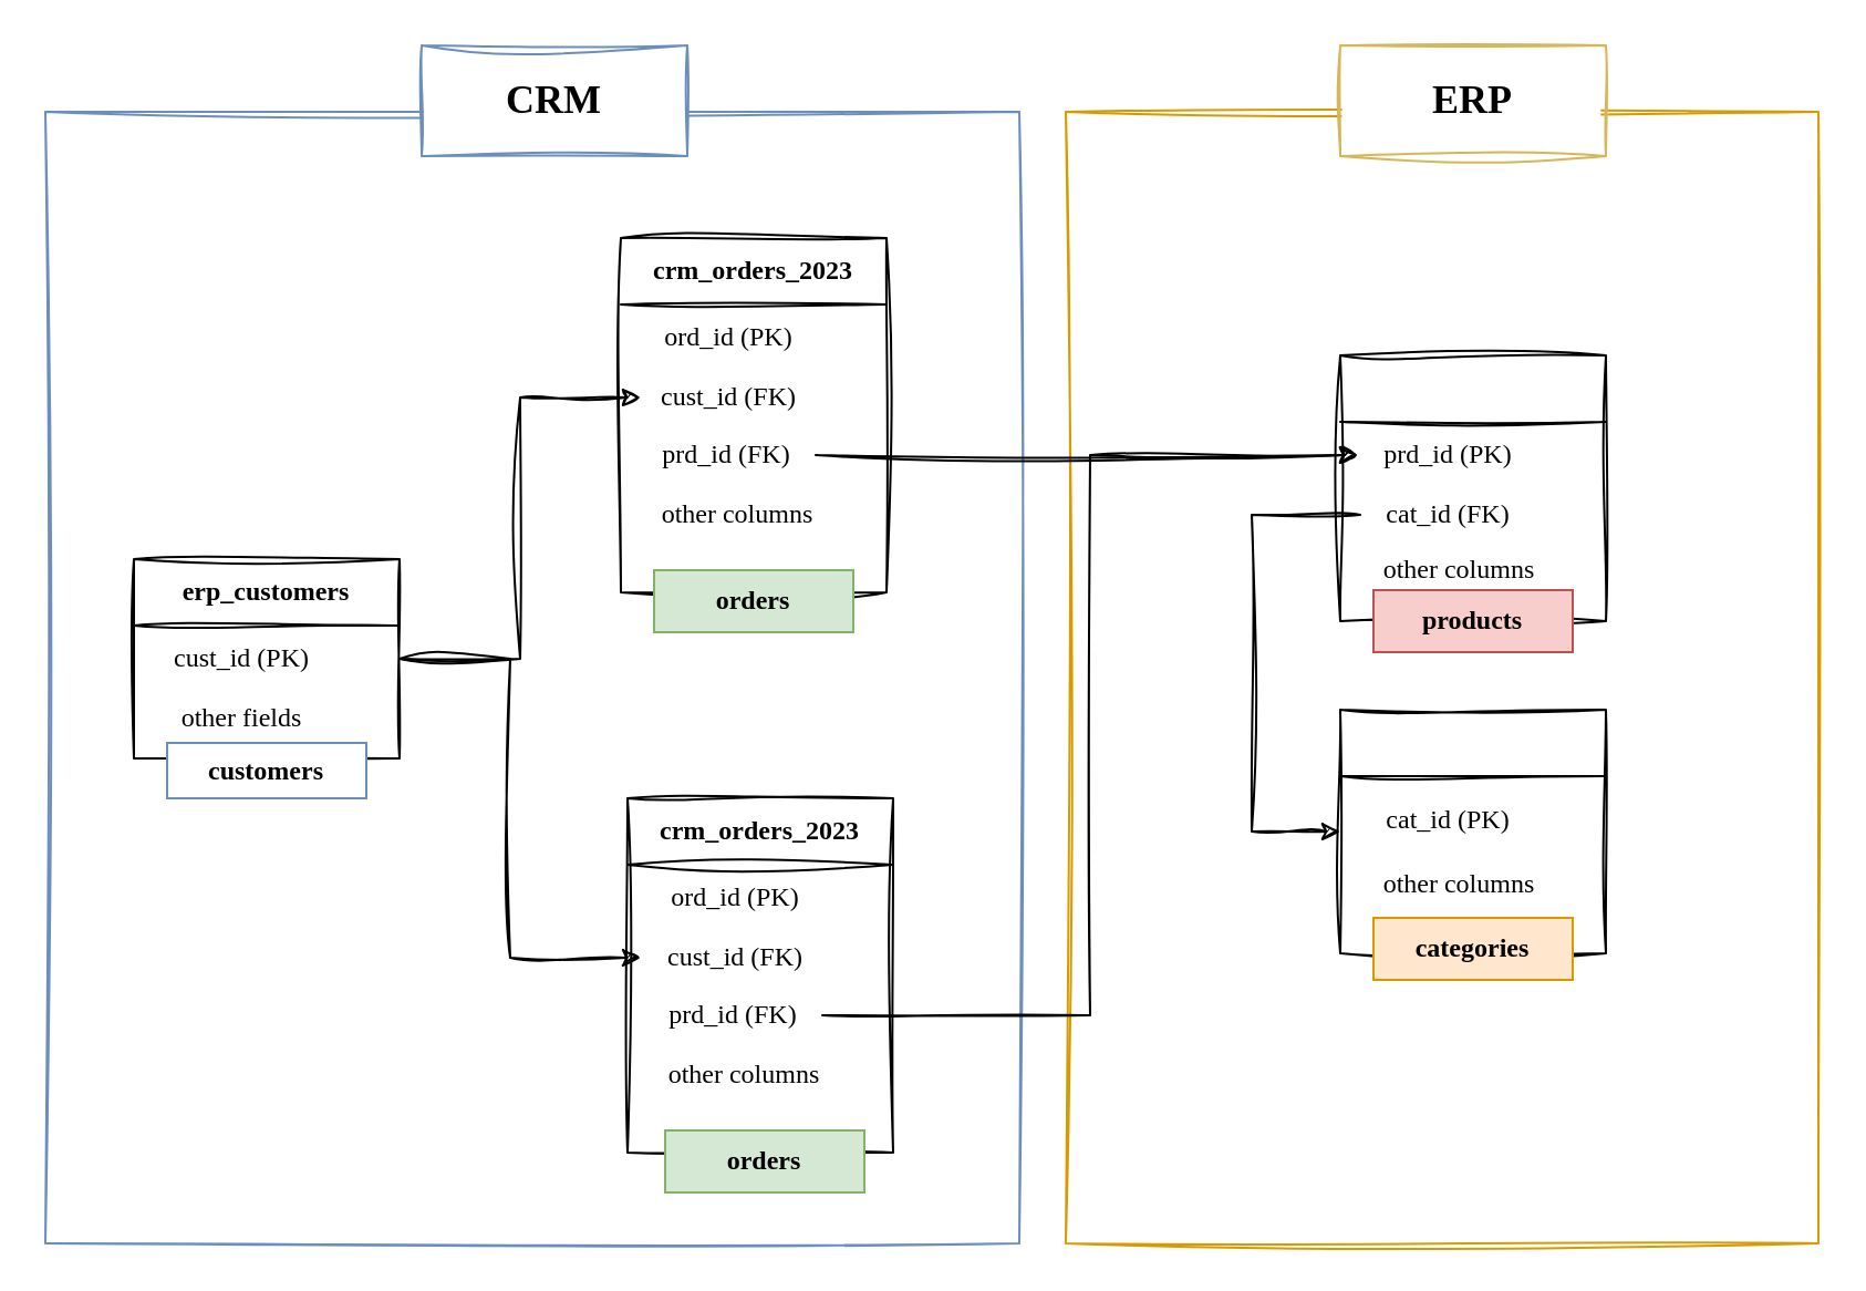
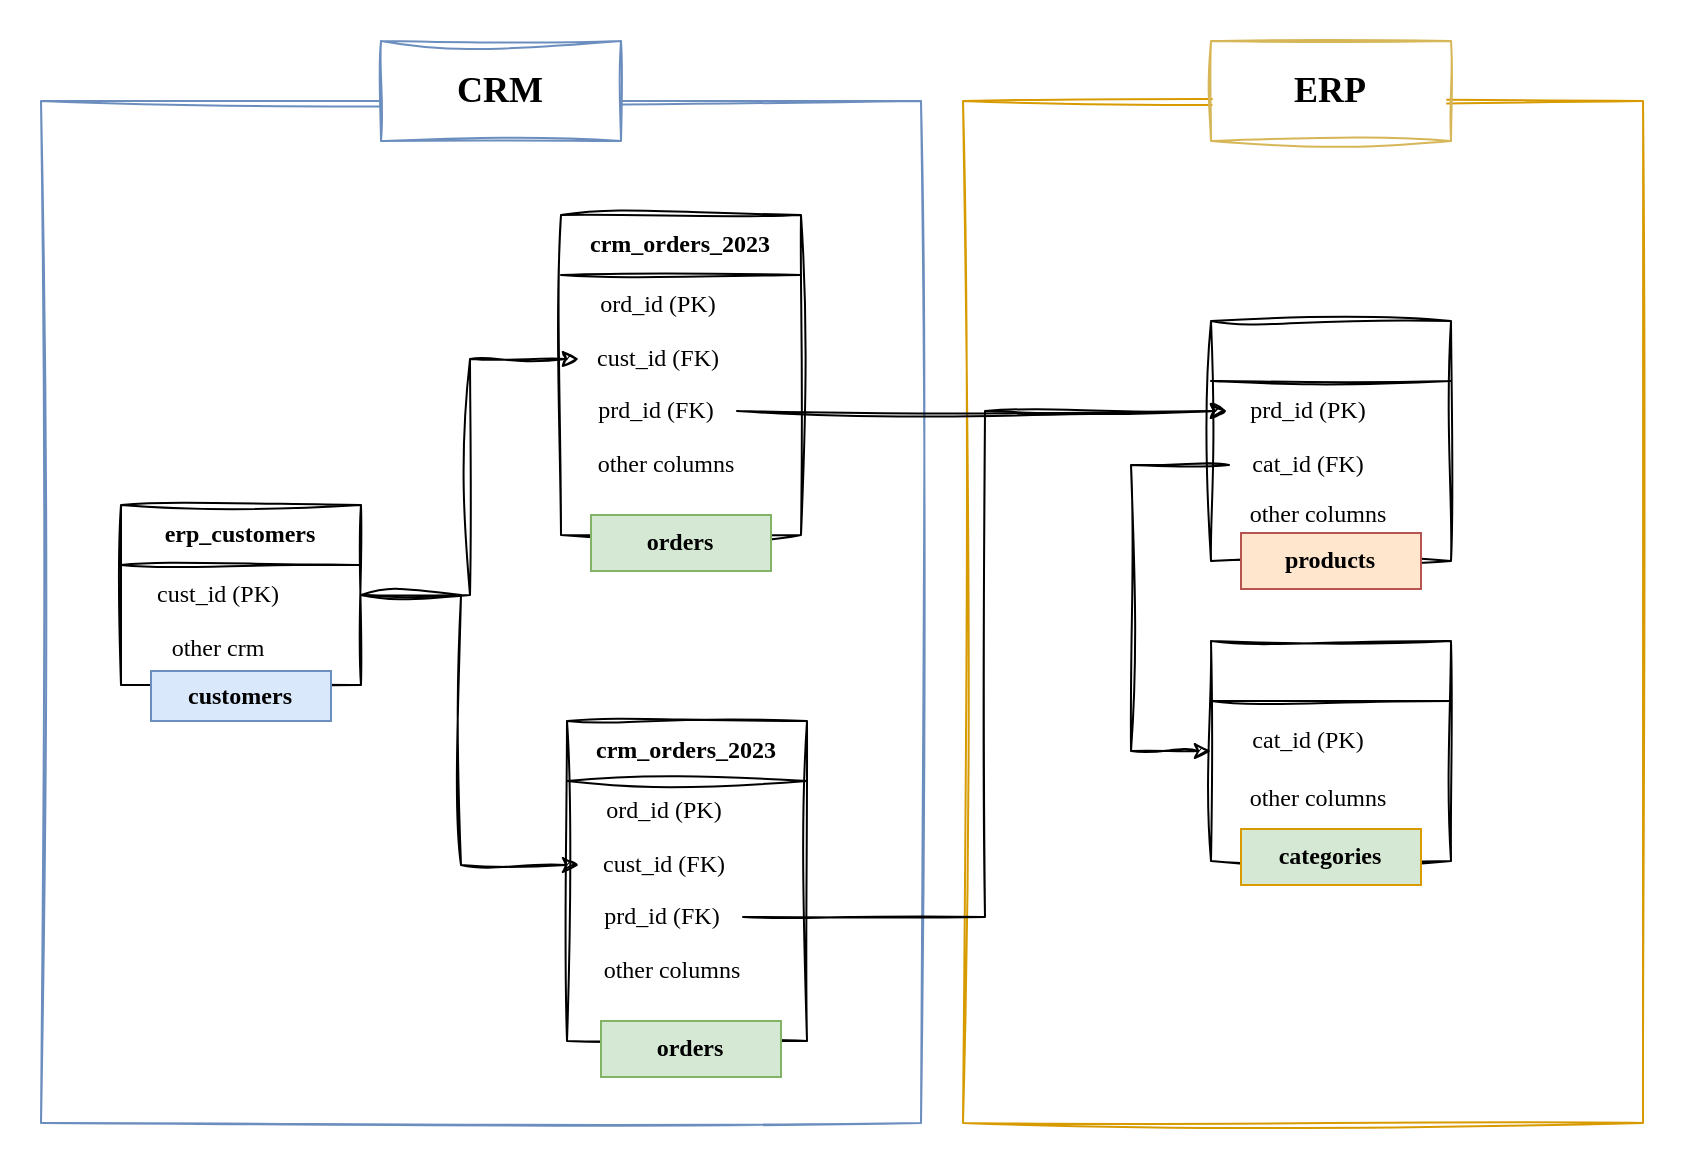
- <mxCell id="27" value="&lt;font face=&quot;Comic Sans MS&quot;&gt;&lt;b&gt;products&lt;/b&gt;&lt;/font&gt;" style="rounded=0;whiteSpace=wrap;html=1;fillColor=#f8cecc;strokeColor=#b85450;" parent="1" vertex="1"><mxGeometry x="620" y="266" width="90" height="28" as="geometry" /></mxCell>
+ <mxCell id="27" value="&lt;font face=&quot;Comic Sans MS&quot;&gt;&lt;b&gt;products&lt;/b&gt;&lt;/font&gt;" style="rounded=0;whiteSpace=wrap;html=1;fillColor=#ffe6cc;strokeColor=#b85450;" parent="1" vertex="1"><mxGeometry x="620" y="266" width="90" height="28" as="geometry" /></mxCell>
- <mxCell id="8" value="&lt;font face=&quot;Comic Sans MS&quot;&gt;other fields&lt;/font&gt;" style="text;html=1;align=center;verticalAlign=middle;whiteSpace=wrap;rounded=0;" parent="1" vertex="1"><mxGeometry x="69" y="309" width="80" height="30" as="geometry" /></mxCell>
+ <mxCell id="8" value="&lt;font face=&quot;Comic Sans MS&quot;&gt;other crm&lt;/font&gt;" style="text;html=1;align=center;verticalAlign=middle;whiteSpace=wrap;rounded=0;" parent="1" vertex="1"><mxGeometry x="69" y="309" width="80" height="30" as="geometry" /></mxCell>
- <mxCell id="25" value="&lt;font face=&quot;Comic Sans MS&quot;&gt;&lt;b&gt;customers&lt;/b&gt;&lt;/font&gt;" style="rounded=0;whiteSpace=wrap;html=1;fillColor=#ffffff;strokeColor=#6c8ebf;" parent="1" vertex="1"><mxGeometry x="75" y="335" width="90" height="25" as="geometry" /></mxCell>
+ <mxCell id="25" value="&lt;font face=&quot;Comic Sans MS&quot;&gt;&lt;b&gt;customers&lt;/b&gt;&lt;/font&gt;" style="rounded=0;whiteSpace=wrap;html=1;fillColor=#dae8fc;strokeColor=#6c8ebf;" parent="1" vertex="1"><mxGeometry x="75" y="335" width="90" height="25" as="geometry" /></mxCell>
- <mxCell id="28" value="&lt;font face=&quot;Comic Sans MS&quot;&gt;&lt;b&gt;categories&lt;/b&gt;&lt;/font&gt;" style="rounded=0;whiteSpace=wrap;html=1;fillColor=#ffe6cc;strokeColor=#d79b00;" parent="1" vertex="1"><mxGeometry x="620" y="414" width="90" height="28" as="geometry" /></mxCell>
+ <mxCell id="28" value="&lt;font face=&quot;Comic Sans MS&quot;&gt;&lt;b&gt;categories&lt;/b&gt;&lt;/font&gt;" style="rounded=0;whiteSpace=wrap;html=1;fillColor=#d5e8d4;strokeColor=#d79b00;" parent="1" vertex="1"><mxGeometry x="620" y="414" width="90" height="28" as="geometry" /></mxCell>
